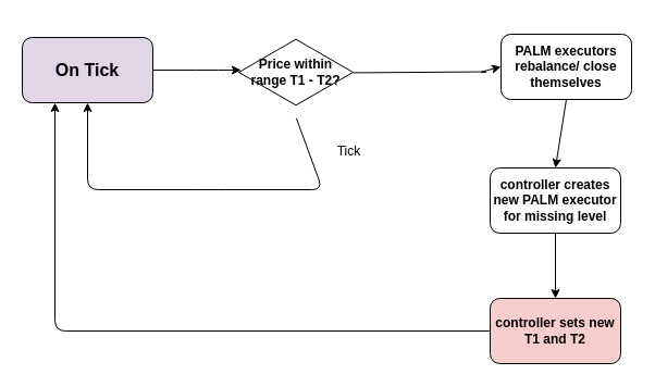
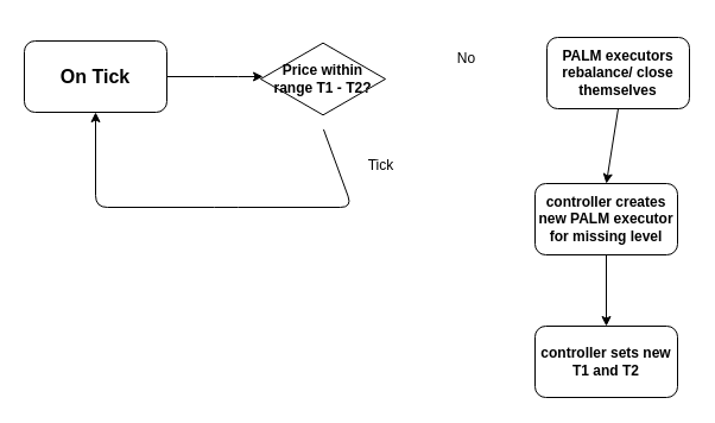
+ <mxCell id="8" value="No" style="text;html=1;align=center;verticalAlign=middle;resizable=0;points=[];autosize=1;strokeColor=none;fillColor=none;" vertex="1" parent="1"><mxGeometry x="371.5" y="34" width="40" height="30" as="geometry" /></mxCell>
- <mxCell id="2" value="&lt;font size=&quot;3&quot;&gt;&lt;b&gt;On Tick&lt;/b&gt;&lt;/font&gt;" style="rounded=1;whiteSpace=wrap;html=1;fillColor=#e1d5e7;" vertex="1" parent="1"><mxGeometry x="20" y="34" width="120" height="60" as="geometry" /></mxCell>
+ <mxCell id="2" value="&lt;font size=&quot;3&quot;&gt;&lt;b&gt;On Tick&lt;/b&gt;&lt;/font&gt;" style="rounded=1;whiteSpace=wrap;html=1;" vertex="1" parent="1"><mxGeometry x="20" y="34" width="120" height="60" as="geometry" /></mxCell>
- <mxCell id="7" value="" style="endArrow=classic;html=1;entryX=0;entryY=0.5;entryDx=0;entryDy=0;exitX=1.002;exitY=0.505;exitDx=0;exitDy=0;exitPerimeter=0;" edge="1" parent="1" source="4" target="9"><mxGeometry width="50" height="50" relative="1" as="geometry"><mxPoint x="400" y="66" as="sourcePoint" /><mxPoint x="482" y="65.5" as="targetPoint" /><Array as="points"><mxPoint x="450" y="65.5" /><mxPoint x="440" y="66" /></Array></mxGeometry></mxCell>
- <mxCell id="14" value="" style="endArrow=classic;html=1;exitX=0;exitY=0.5;exitDx=0;exitDy=0;entryX=0.25;entryY=1;entryDx=0;entryDy=0;" edge="1" parent="1" source="12" target="2"><mxGeometry width="50" height="50" relative="1" as="geometry"><mxPoint x="230" y="314" as="sourcePoint" /><mxPoint x="80" y="304" as="targetPoint" /><Array as="points"><mxPoint x="50" y="304" /></Array></mxGeometry></mxCell>
- <mxCell id="12" value="&lt;b&gt;controller sets new T1 and T2&lt;/b&gt;" style="rounded=1;whiteSpace=wrap;html=1;fillColor=#f8cecc;" vertex="1" parent="1"><mxGeometry x="450" y="274" width="120" height="60" as="geometry" /></mxCell>
+ <mxCell id="12" value="&lt;b&gt;controller sets new T1 and T2&lt;/b&gt;" style="rounded=1;whiteSpace=wrap;html=1;" vertex="1" parent="1"><mxGeometry x="450" y="274" width="120" height="60" as="geometry" /></mxCell>
